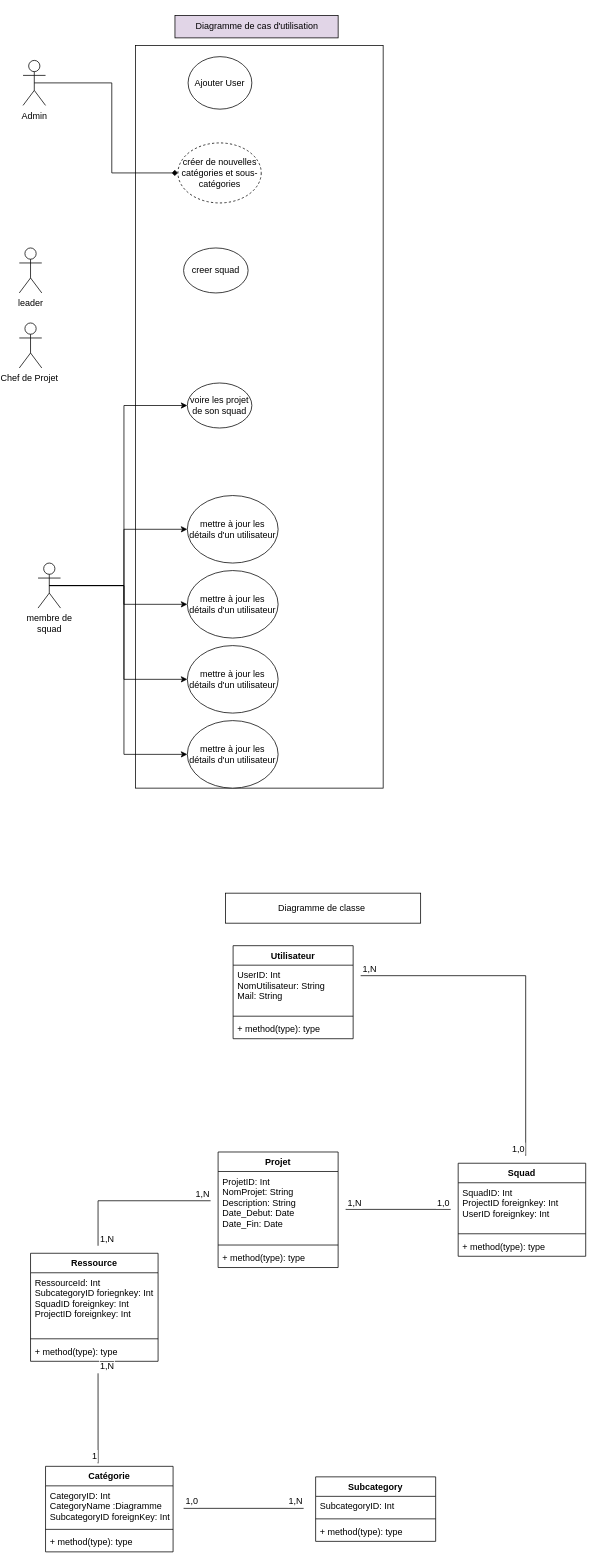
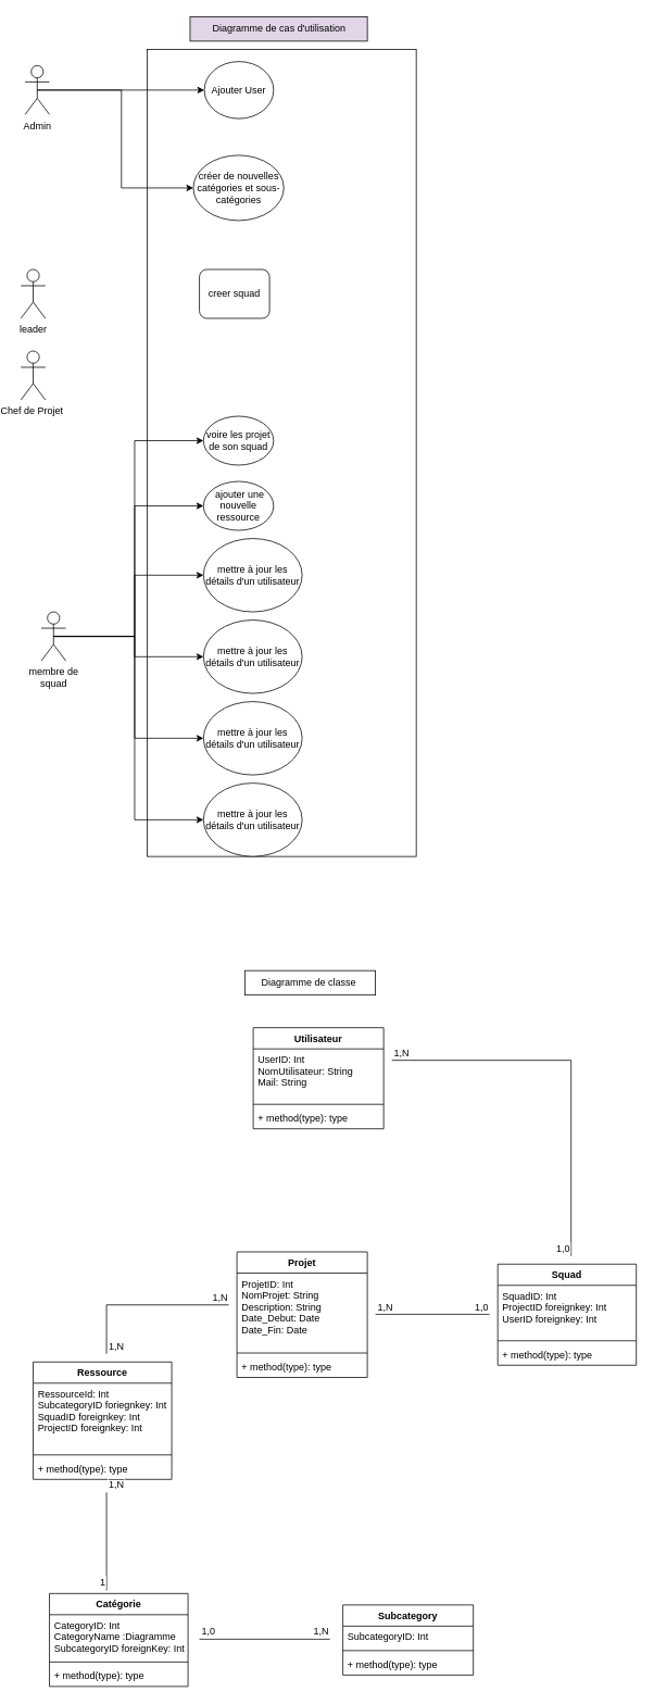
+ <mxCell id="3" style="edgeStyle=orthogonalEdgeStyle;rounded=0;orthogonalLoop=1;jettySize=auto;html=1;exitX=0.5;exitY=0.5;exitDx=0;exitDy=0;exitPerimeter=0;entryX=0;entryY=0.5;entryDx=0;entryDy=0;" parent="1" source="5" target="6" edge="1"><mxGeometry relative="1" as="geometry" /></mxCell>
- <mxCell id="4" style="edgeStyle=orthogonalEdgeStyle;rounded=0;orthogonalLoop=1;jettySize=auto;html=1;exitX=0.5;exitY=0.5;exitDx=0;exitDy=0;exitPerimeter=0;entryX=0;entryY=0.5;entryDx=0;entryDy=0;endArrow=diamond;" parent="1" source="5" target="20" edge="1"><mxGeometry relative="1" as="geometry" /></mxCell>
+ <mxCell id="4" style="edgeStyle=orthogonalEdgeStyle;rounded=0;orthogonalLoop=1;jettySize=auto;html=1;exitX=0.5;exitY=0.5;exitDx=0;exitDy=0;exitPerimeter=0;entryX=0;entryY=0.5;entryDx=0;entryDy=0;" parent="1" source="5" target="20" edge="1"><mxGeometry relative="1" as="geometry" /></mxCell>
- <mxCell id="20" value="créer de nouvelles catégories et sous-catégories" style="ellipse;whiteSpace=wrap;html=1;fillColor=default;gradientColor=none;dashed=1;" parent="1" vertex="1"><mxGeometry x="231.5" y="190" width="111" height="80" as="geometry" /></mxCell>
+ <mxCell id="20" value="créer de nouvelles catégories et sous-catégories" style="ellipse;whiteSpace=wrap;html=1;fillColor=default;gradientColor=none;" parent="1" vertex="1"><mxGeometry x="231.5" y="190" width="111" height="80" as="geometry" /></mxCell>
- <mxCell id="7" value="creer squad" style="ellipse;whiteSpace=wrap;html=1;fillColor=default;gradientColor=none;" parent="1" vertex="1"><mxGeometry x="239" y="330" width="86" height="60" as="geometry" /></mxCell>
+ <mxCell id="7" value="creer squad" style="whiteSpace=wrap;html=1;fillColor=default;gradientColor=none;rounded=1;" parent="1" vertex="1"><mxGeometry x="239" y="330" width="86" height="60" as="geometry" /></mxCell>
+ <mxCell id="11" style="edgeStyle=orthogonalEdgeStyle;rounded=0;orthogonalLoop=1;jettySize=auto;html=1;exitX=0.5;exitY=0.5;exitDx=0;exitDy=0;exitPerimeter=0;entryX=0;entryY=0.5;entryDx=0;entryDy=0;" parent="1" source="17" target="18" edge="1"><mxGeometry relative="1" as="geometry" /></mxCell>
+ <mxCell id="18" value="&amp;nbsp;ajouter une nouvelle ressource" style="ellipse;whiteSpace=wrap;html=1;fillColor=default;gradientColor=none;" parent="1" vertex="1"><mxGeometry x="244" y="590" width="86" height="60" as="geometry" /></mxCell>
- <mxCell id="25" value="Diagramme de classe&amp;nbsp;" style="rounded=0;whiteSpace=wrap;html=1;" parent="1" vertex="1"><mxGeometry x="295" y="1190" width="260" height="40" as="geometry" /></mxCell>
+ <mxCell id="25" value="Diagramme de classe&amp;nbsp;" style="rounded=0;whiteSpace=wrap;html=1;" parent="1" vertex="1"><mxGeometry x="295" y="1190" width="160" height="30" as="geometry" /></mxCell>
